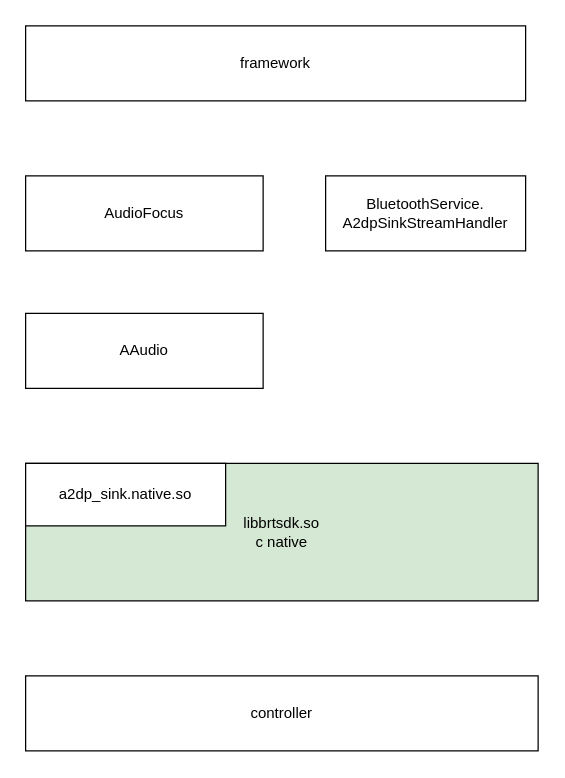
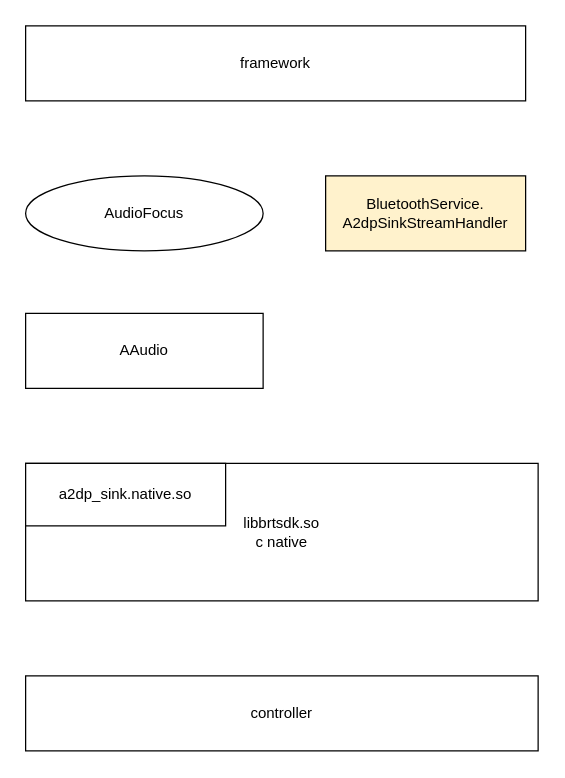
- <mxCell id="7" value="AudioFocus" style="whiteSpace=wrap;html=1;" vertex="1" parent="1"><mxGeometry x="20" y="140" width="190" height="60" as="geometry" /></mxCell>
+ <mxCell id="7" value="AudioFocus" style="ellipse;whiteSpace=wrap;html=1;" vertex="1" parent="1"><mxGeometry x="20" y="140" width="190" height="60" as="geometry" /></mxCell>
- <mxCell id="4" value="BluetoothService.&lt;br&gt;A2dpSinkStreamHandler" style="rounded=0;whiteSpace=wrap;html=1;" vertex="1" parent="1"><mxGeometry x="260" y="140" width="160" height="60" as="geometry" /></mxCell>
+ <mxCell id="4" value="BluetoothService.&lt;br&gt;A2dpSinkStreamHandler" style="rounded=0;whiteSpace=wrap;html=1;fillColor=#fff2cc;" vertex="1" parent="1"><mxGeometry x="260" y="140" width="160" height="60" as="geometry" /></mxCell>
- <mxCell id="6" value="libbrtsdk.so&lt;br&gt;c native" style="rounded=0;whiteSpace=wrap;html=1;fillColor=#d5e8d4;" vertex="1" parent="1"><mxGeometry x="20" y="370" width="410" height="110" as="geometry" /></mxCell>
+ <mxCell id="6" value="libbrtsdk.so&lt;br&gt;c native" style="rounded=0;whiteSpace=wrap;html=1;" vertex="1" parent="1"><mxGeometry x="20" y="370" width="410" height="110" as="geometry" /></mxCell>
